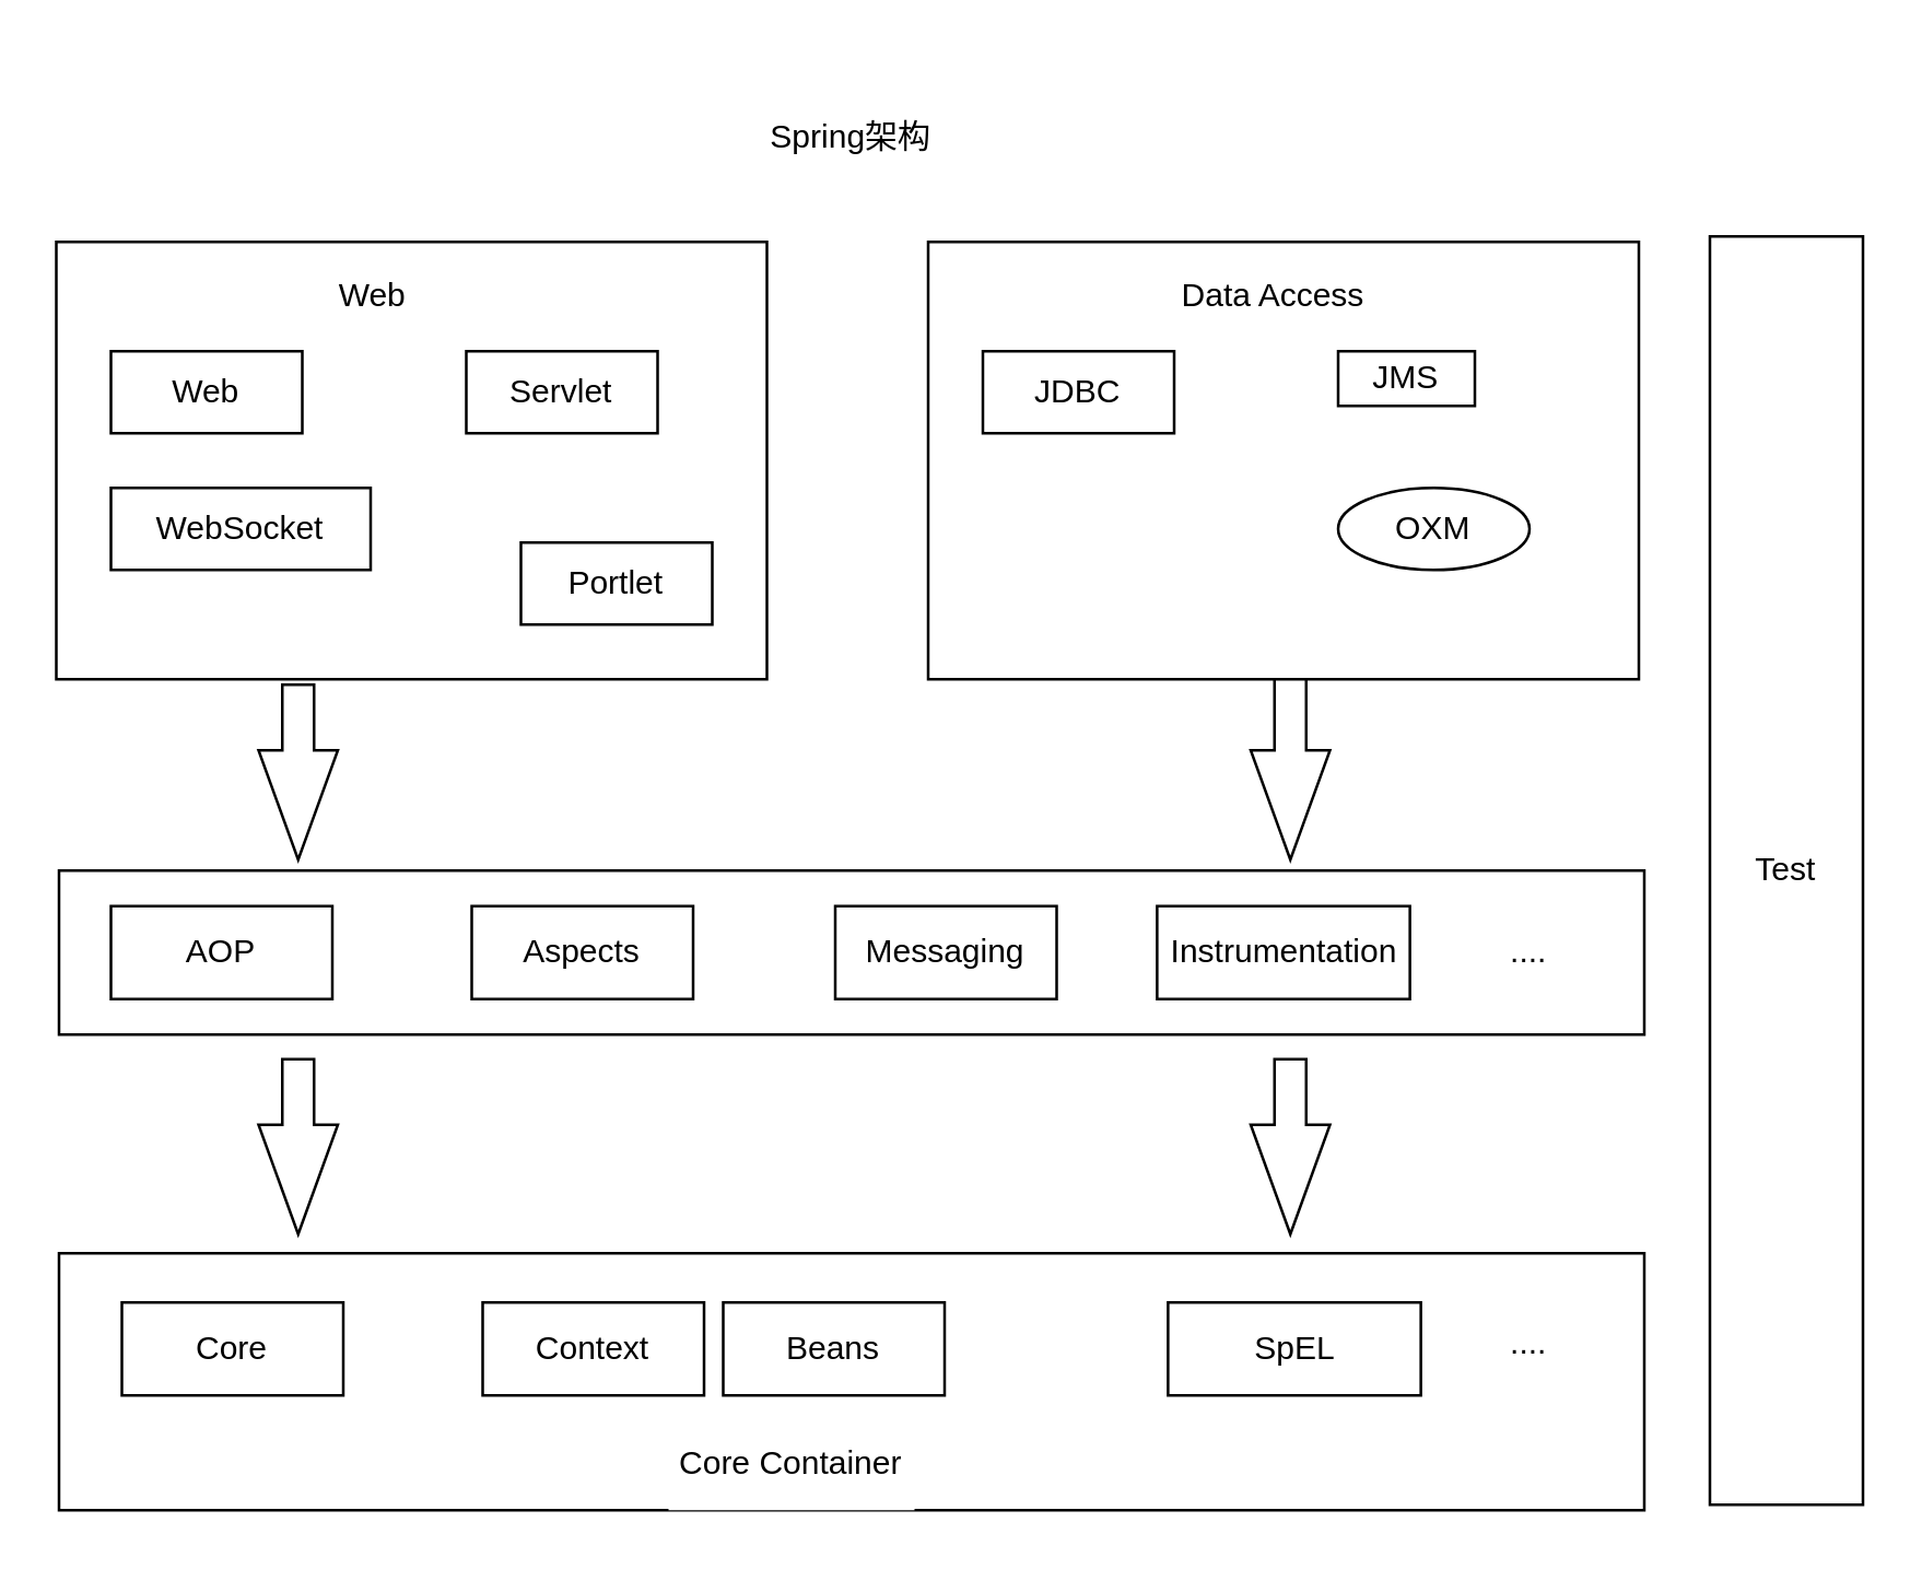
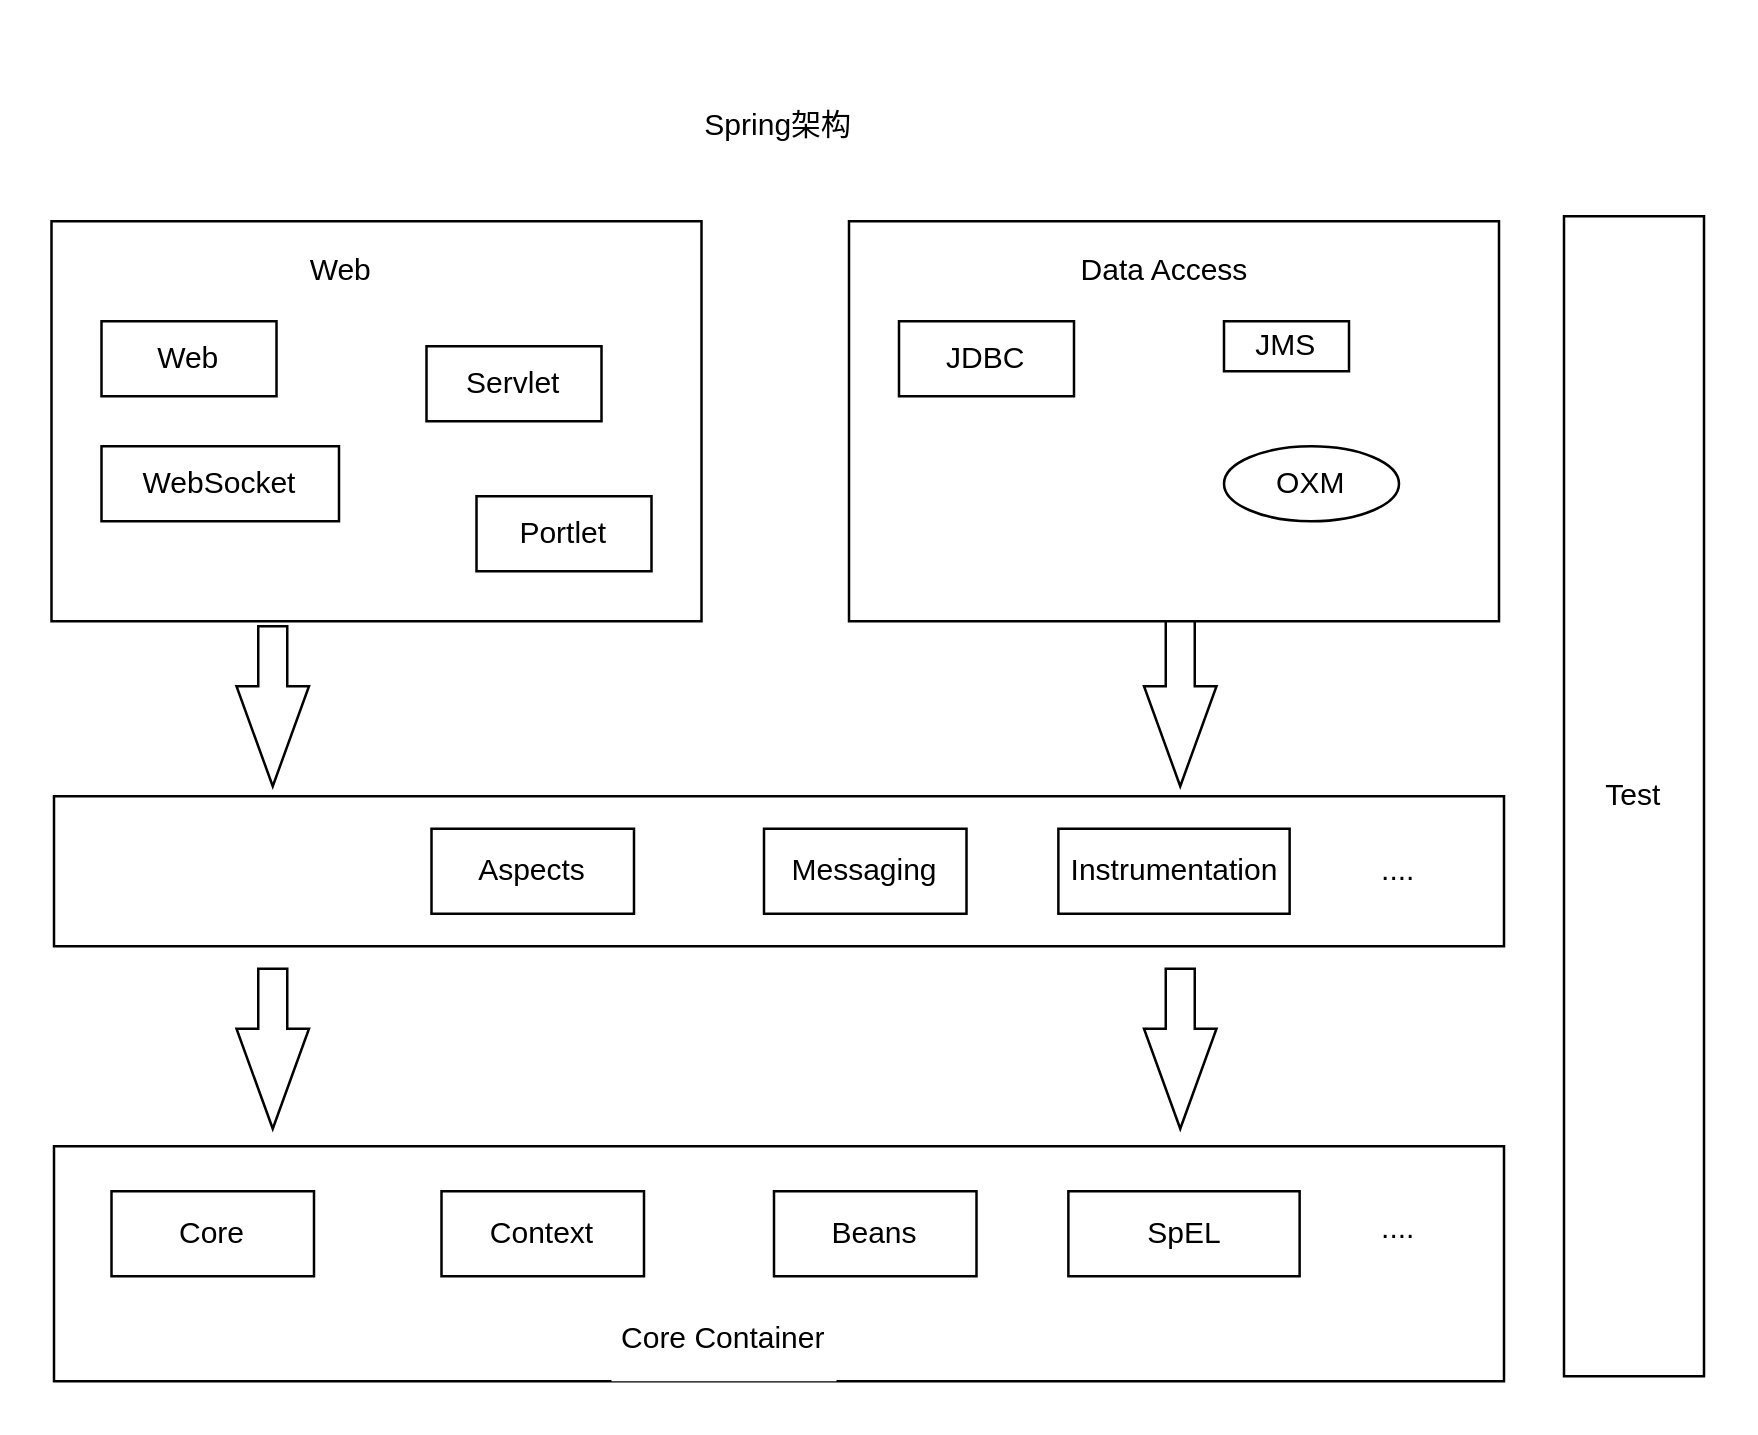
- <mxCell id="5" value="Servlet" style="rounded=0;whiteSpace=wrap;html=1;" vertex="1" parent="1"><mxGeometry x="170" y="128" width="70" height="30" as="geometry" /></mxCell>
+ <mxCell id="5" value="Servlet" style="rounded=0;whiteSpace=wrap;html=1;" vertex="1" parent="1"><mxGeometry x="170" y="138" width="70" height="30" as="geometry" /></mxCell>
- <mxCell id="15" value="AOP" style="rounded=0;whiteSpace=wrap;html=1;labelBackgroundColor=none;" vertex="1" parent="1"><mxGeometry x="40" y="331" width="81" height="34" as="geometry" /></mxCell>
- <mxCell id="23" value="Beans" style="rounded=0;whiteSpace=wrap;html=1;labelBackgroundColor=none;" vertex="1" parent="1"><mxGeometry x="264" y="476" width="81" height="34" as="geometry" /></mxCell>
+ <mxCell id="23" value="Beans" style="rounded=0;whiteSpace=wrap;html=1;labelBackgroundColor=none;" vertex="1" parent="1"><mxGeometry x="309" y="476" width="81" height="34" as="geometry" /></mxCell>
